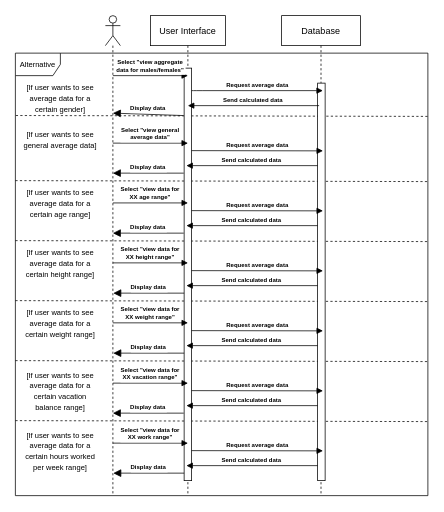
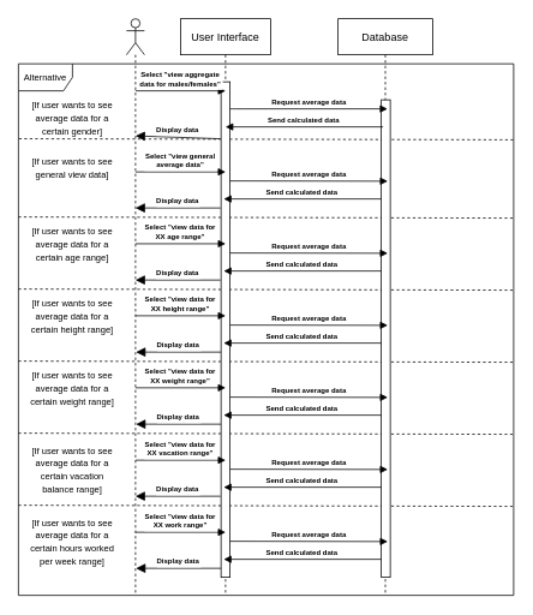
- <mxCell id="33" value="&lt;font style=&quot;font-size: 10px;&quot;&gt;[If user wants to see general average data]&lt;/font&gt;" style="text;html=1;strokeColor=none;fillColor=none;align=center;verticalAlign=middle;whiteSpace=wrap;rounded=0;" vertex="1" parent="1"><mxGeometry x="30" y="170" width="100" height="30" as="geometry" /></mxCell>
+ <mxCell id="33" value="&lt;font style=&quot;font-size: 10px;&quot;&gt;[If user wants to see general view data]&lt;/font&gt;" style="text;html=1;strokeColor=none;fillColor=none;align=center;verticalAlign=middle;whiteSpace=wrap;rounded=0;" vertex="1" parent="1"><mxGeometry x="30" y="170" width="100" height="30" as="geometry" /></mxCell>
